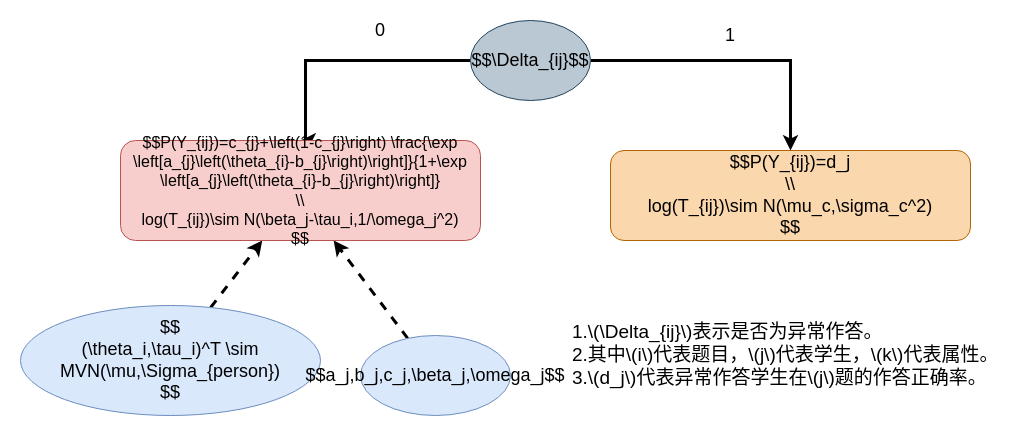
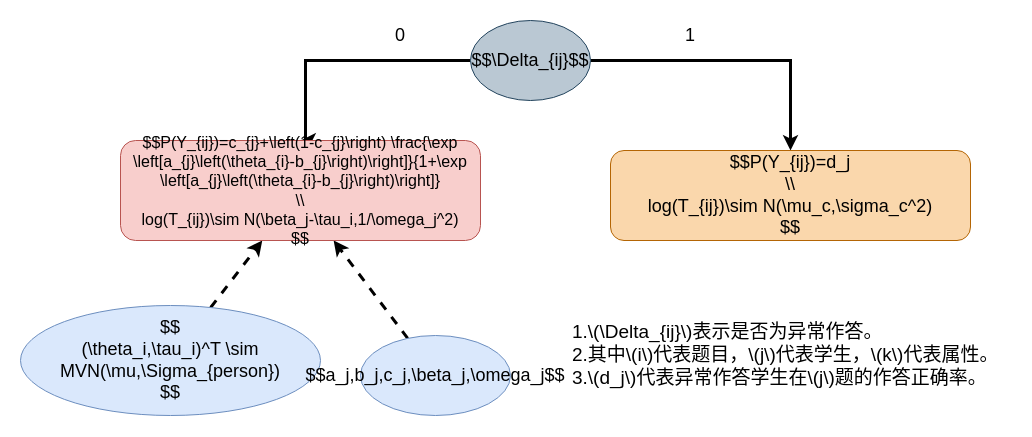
- <mxCell id="10" value="&lt;font style=&quot;font-size: 18px;&quot;&gt;0&lt;/font&gt;" style="text;html=1;strokeColor=none;fillColor=none;align=center;verticalAlign=middle;whiteSpace=wrap;rounded=0;fontSize=18;" parent="1" vertex="1"><mxGeometry x="350" y="15" width="60" height="30" as="geometry" /></mxCell>
+ <mxCell id="10" value="&lt;font style=&quot;font-size: 18px;&quot;&gt;0&lt;/font&gt;" style="text;html=1;strokeColor=none;fillColor=none;align=center;verticalAlign=middle;whiteSpace=wrap;rounded=0;fontSize=18;" parent="1" vertex="1"><mxGeometry x="370" y="20" width="60" height="30" as="geometry" /></mxCell>
- <mxCell id="9" value="&lt;font style=&quot;font-size: 18px;&quot;&gt;1&lt;/font&gt;" style="text;html=1;strokeColor=none;fillColor=none;align=center;verticalAlign=middle;whiteSpace=wrap;rounded=0;strokeWidth=0;fontSize=18;" parent="1" vertex="1"><mxGeometry x="700" y="20" width="60" height="30" as="geometry" /></mxCell>
+ <mxCell id="9" value="&lt;font style=&quot;font-size: 18px;&quot;&gt;1&lt;/font&gt;" style="text;html=1;strokeColor=none;fillColor=none;align=center;verticalAlign=middle;whiteSpace=wrap;rounded=0;strokeWidth=0;fontSize=18;" parent="1" vertex="1"><mxGeometry x="660" y="20" width="60" height="30" as="geometry" /></mxCell>
